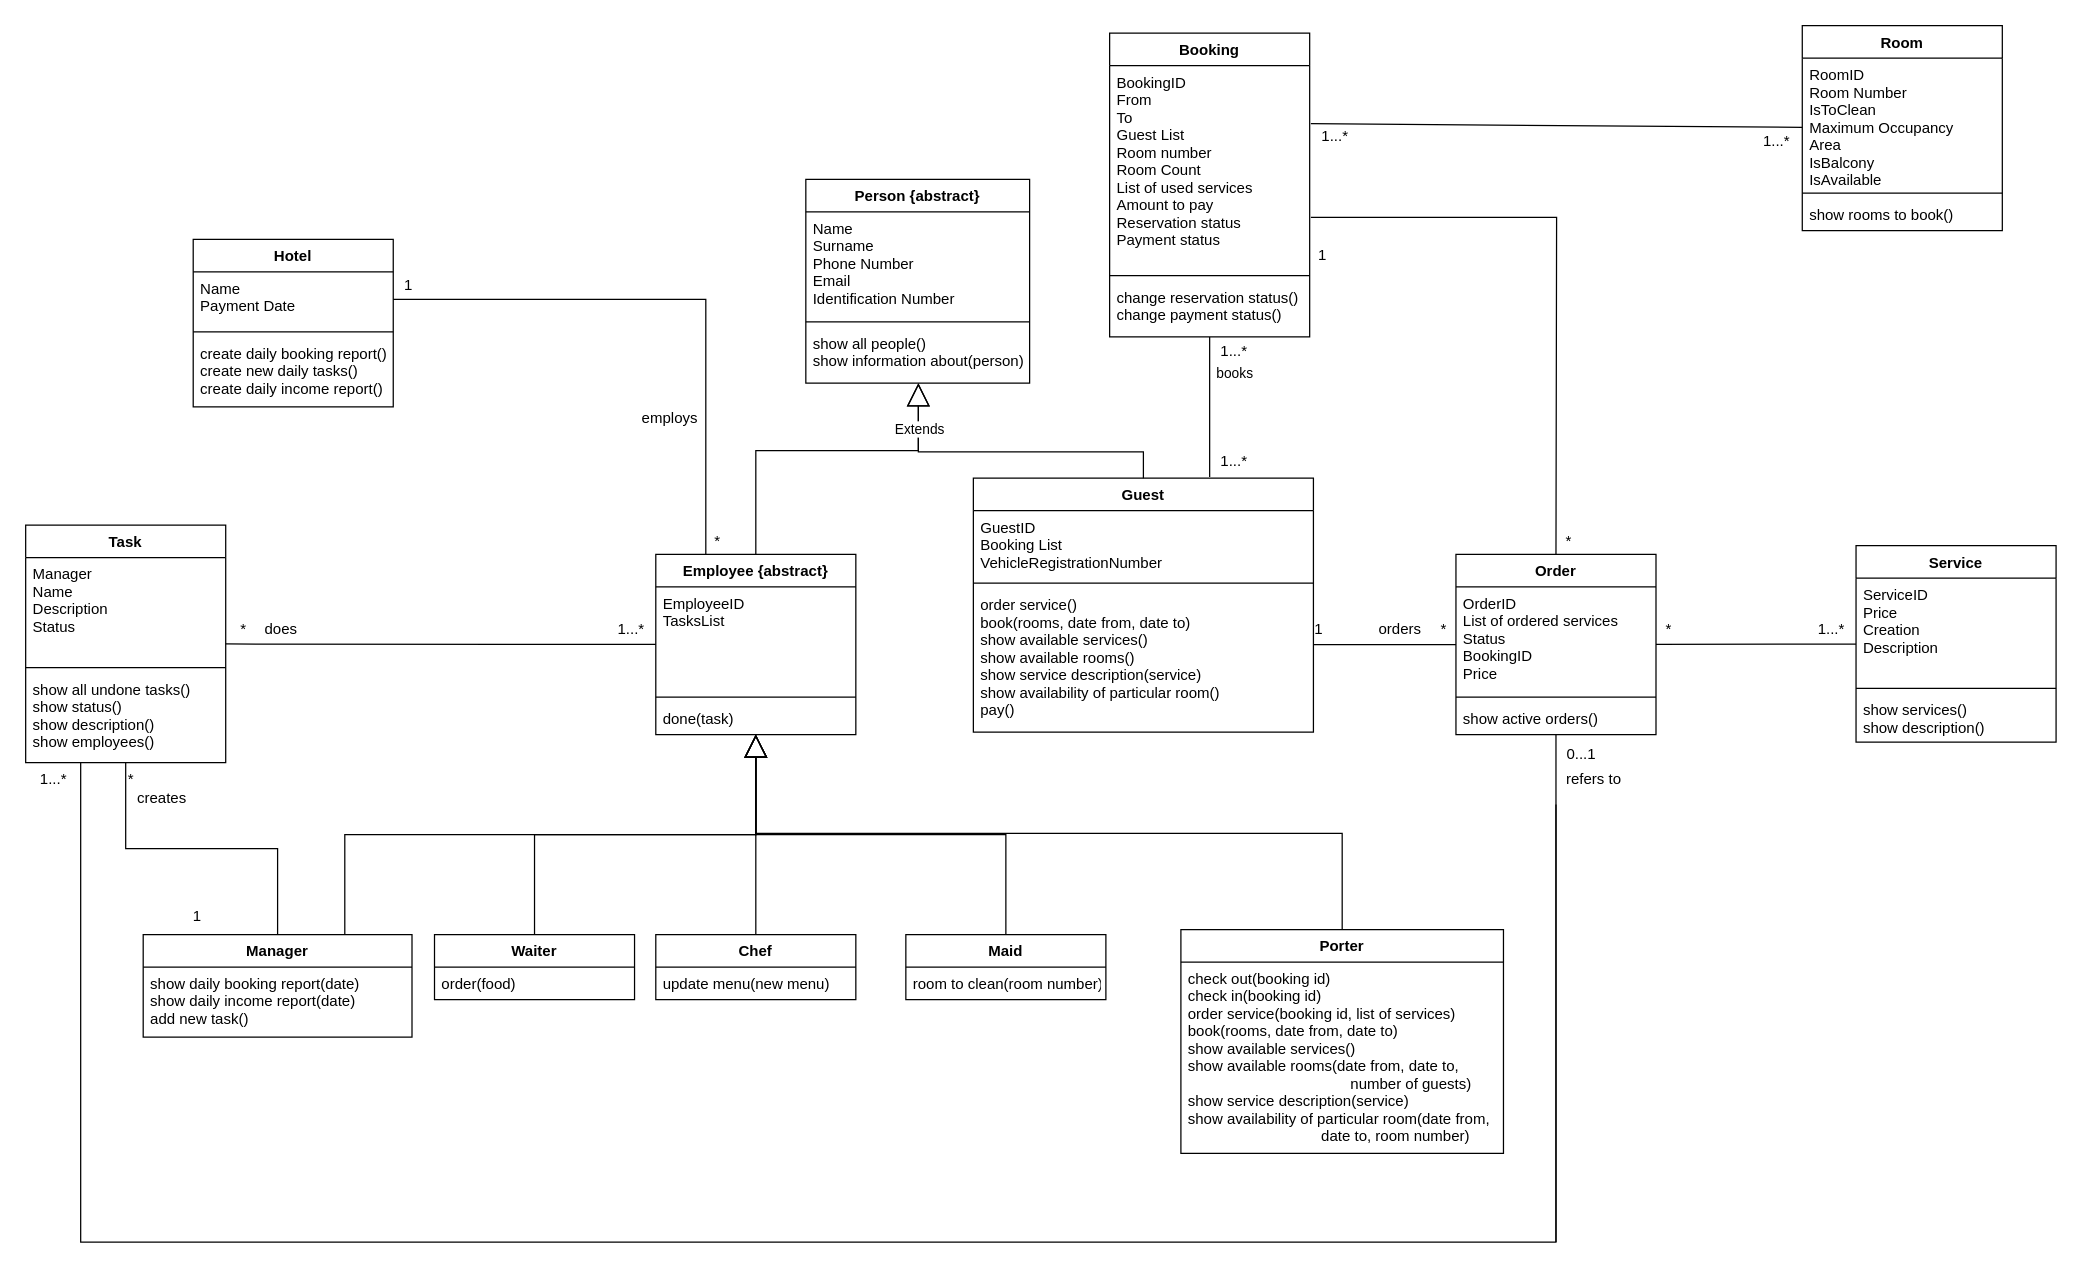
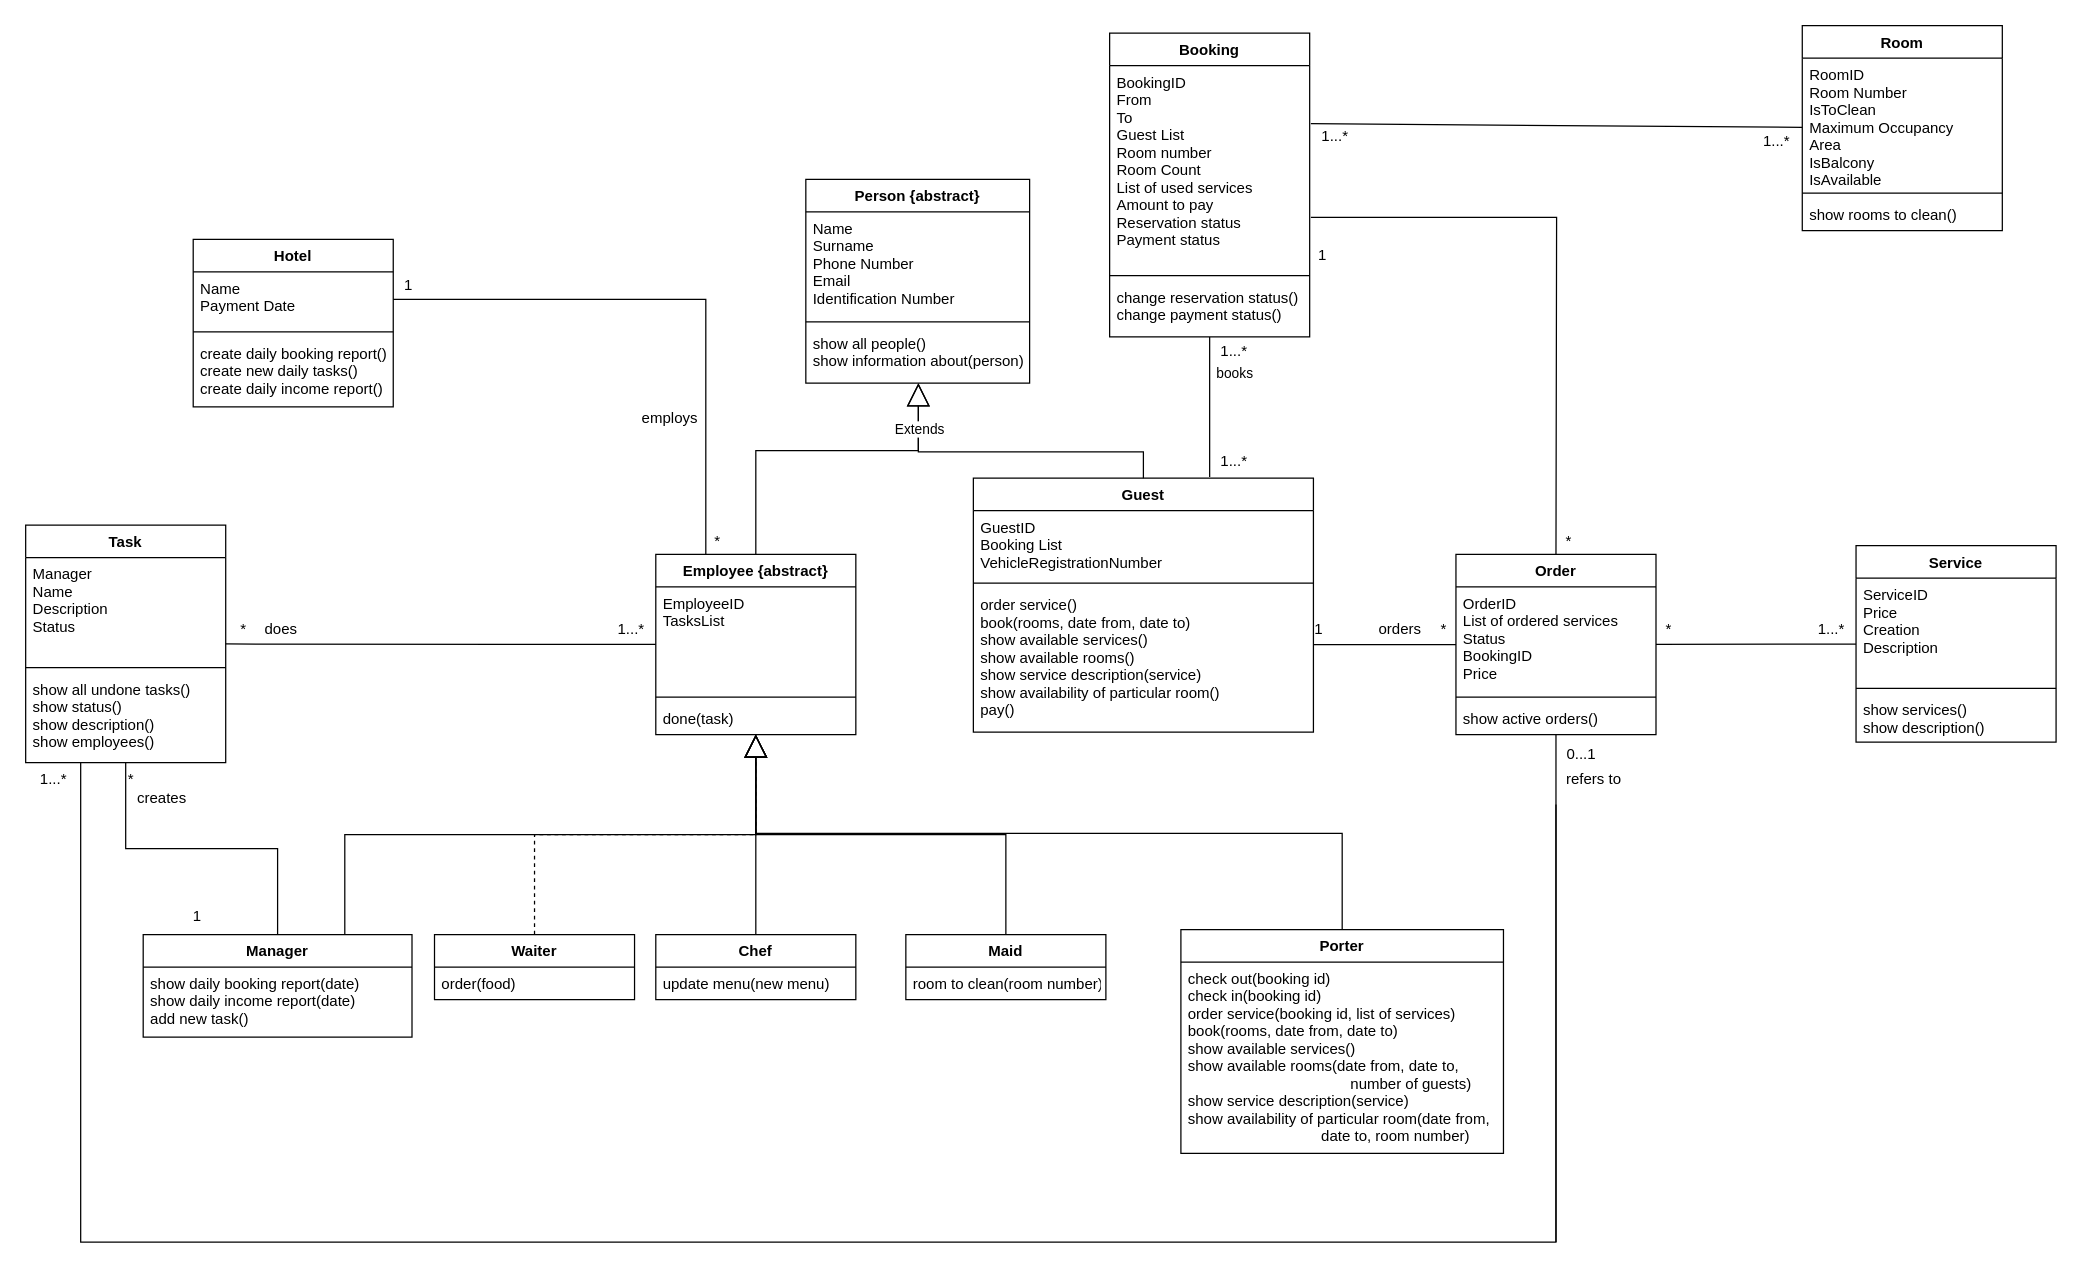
- <mxCell id="16" value="show rooms to book()" style="text;strokeColor=none;fillColor=none;align=left;verticalAlign=top;spacingLeft=4;spacingRight=4;overflow=hidden;rotatable=0;points=[[0,0.5],[1,0.5]];portConstraint=eastwest;" parent="13" vertex="1"><mxGeometry y="138" width="160" height="26" as="geometry" /></mxCell>
+ <mxCell id="16" value="show rooms to clean()" style="text;strokeColor=none;fillColor=none;align=left;verticalAlign=top;spacingLeft=4;spacingRight=4;overflow=hidden;rotatable=0;points=[[0,0.5],[1,0.5]];portConstraint=eastwest;" parent="13" vertex="1"><mxGeometry y="138" width="160" height="26" as="geometry" /></mxCell>
- <mxCell id="50" value="" style="endArrow=block;endSize=16;endFill=0;html=1;rounded=0;edgeStyle=elbowEdgeStyle;elbow=vertical;" parent="1" source="37" target="29" edge="1"><mxGeometry x="0.098" width="160" relative="1" as="geometry"><mxPoint x="654" y="687" as="sourcePoint" /><mxPoint x="844" y="567" as="targetPoint" /><mxPoint as="offset" /></mxGeometry></mxCell>
+ <mxCell id="50" value="" style="endArrow=block;endSize=16;endFill=0;html=1;rounded=0;edgeStyle=elbowEdgeStyle;elbow=vertical;dashed=1;" parent="1" source="37" target="29" edge="1"><mxGeometry x="0.098" width="160" relative="1" as="geometry"><mxPoint x="654" y="687" as="sourcePoint" /><mxPoint x="844" y="567" as="targetPoint" /><mxPoint as="offset" /></mxGeometry></mxCell>
